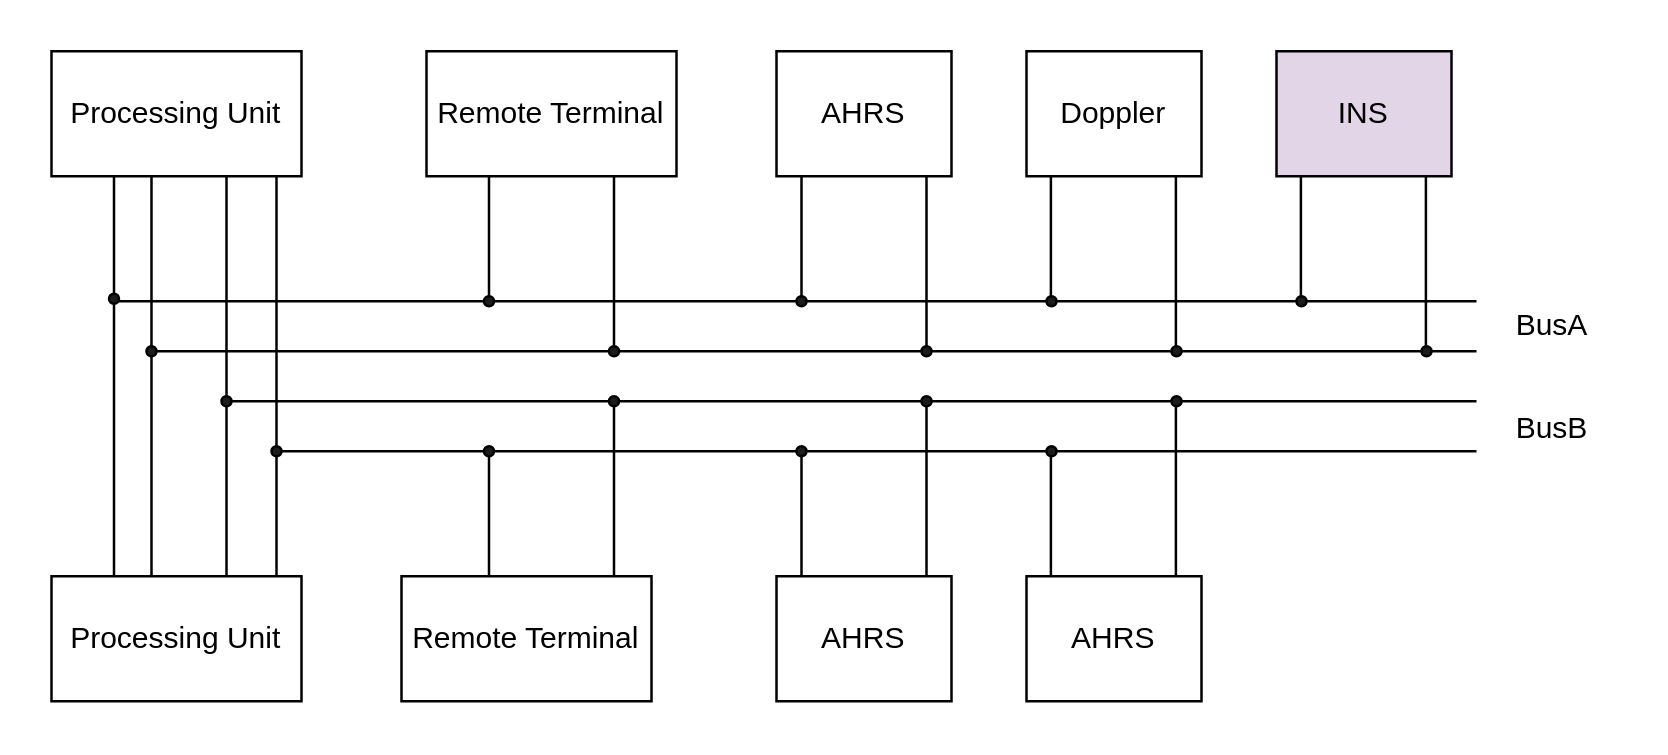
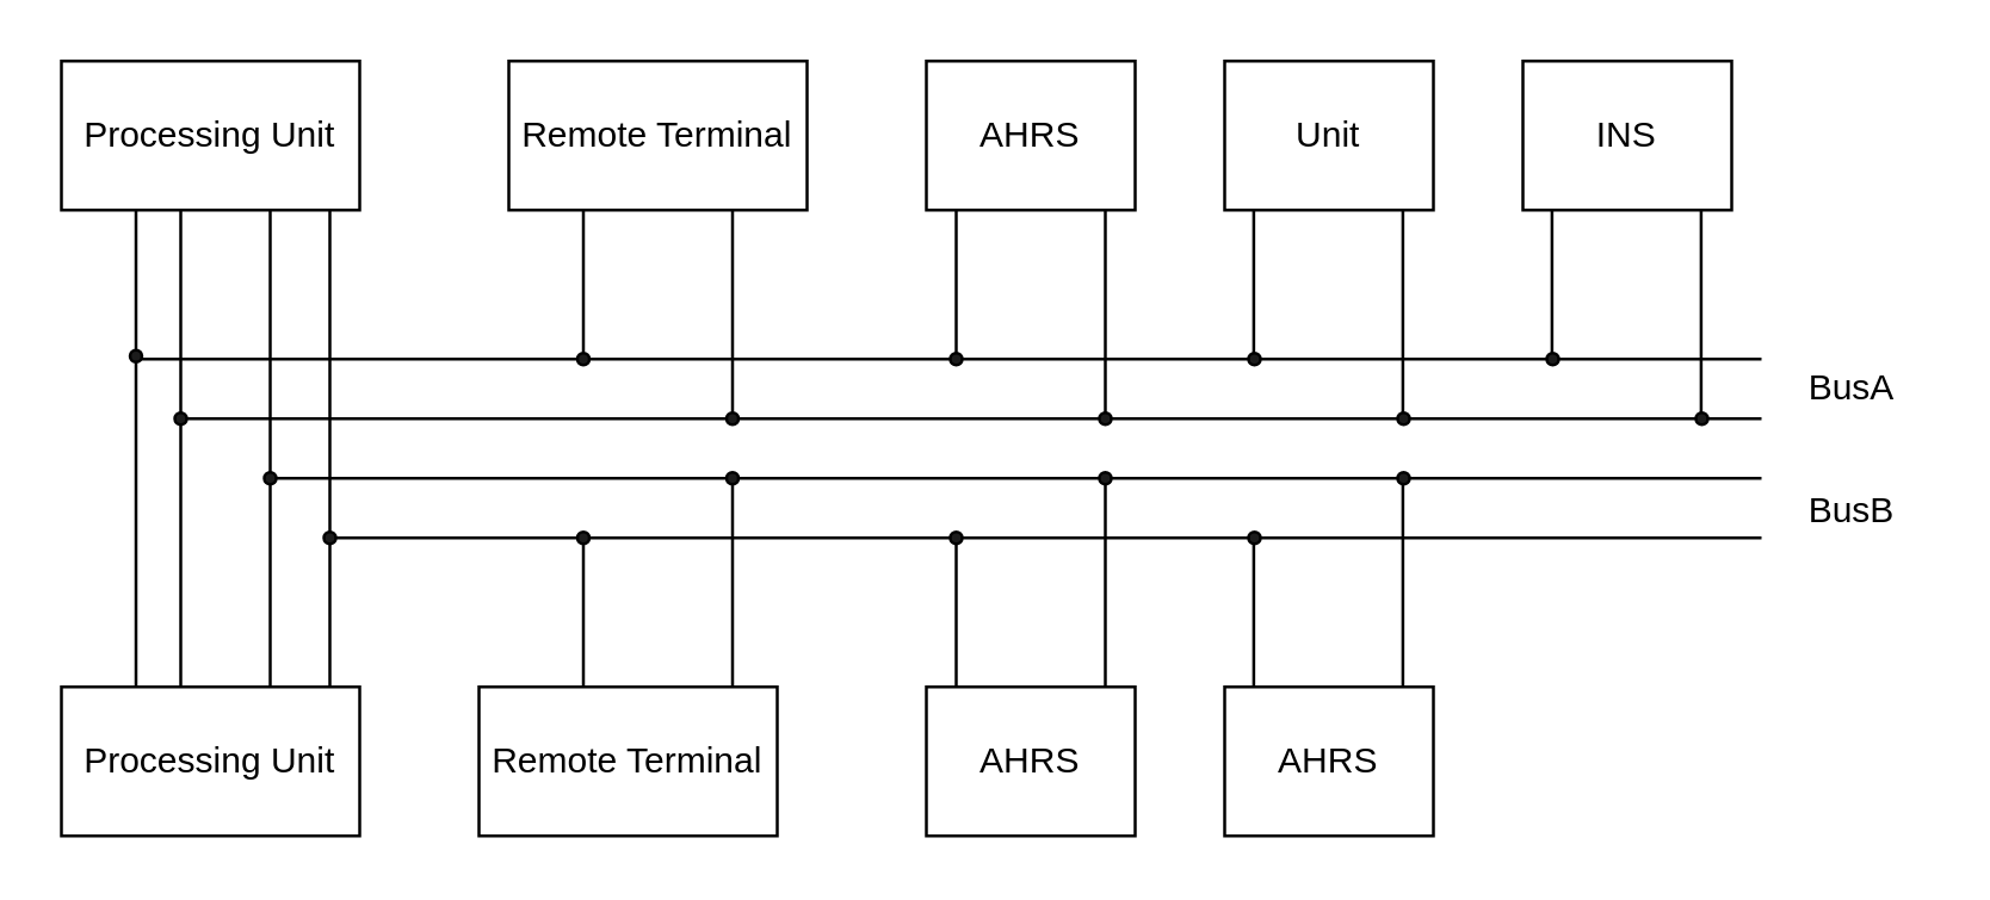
- <mxCell id="9" value="Doppler" style="rounded=0;whiteSpace=wrap;html=1;" vertex="1" parent="1"><mxGeometry x="410" y="20" width="70" height="50" as="geometry" /></mxCell>
+ <mxCell id="9" value="Unit" style="rounded=0;whiteSpace=wrap;html=1;" vertex="1" parent="1"><mxGeometry x="410" y="20" width="70" height="50" as="geometry" /></mxCell>
- <mxCell id="10" value="INS" style="rounded=0;whiteSpace=wrap;html=1;fillColor=#e1d5e7;" vertex="1" parent="1"><mxGeometry x="510" y="20" width="70" height="50" as="geometry" /></mxCell>
+ <mxCell id="10" value="INS" style="rounded=0;whiteSpace=wrap;html=1;" vertex="1" parent="1"><mxGeometry x="510" y="20" width="70" height="50" as="geometry" /></mxCell>
